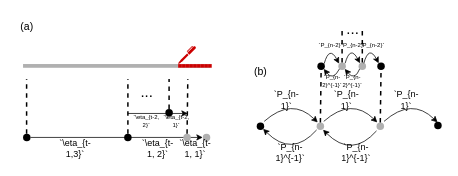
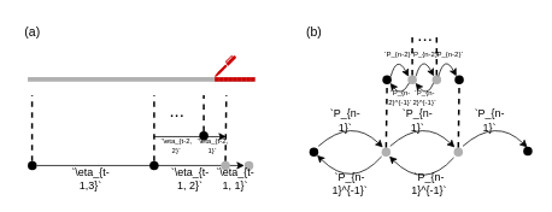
- <mxCell id="56" value="(b)" style="text;html=1;align=center;verticalAlign=middle;resizable=0;points=[];autosize=1;fontSize=14;" parent="1" vertex="1"><mxGeometry x="332" y="85" width="30" height="20" as="geometry" /></mxCell>
+ <mxCell id="56" value="(b)" style="text;html=1;align=center;verticalAlign=middle;resizable=0;points=[];autosize=1;fontSize=14;" parent="1" vertex="1"><mxGeometry x="332" y="25" width="30" height="20" as="geometry" /></mxCell>
